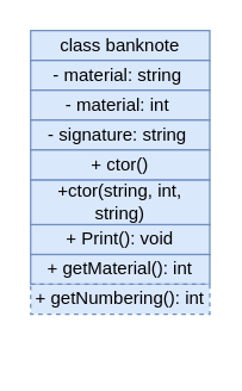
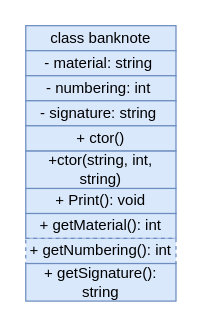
- <mxCell id="5" value="- material: int&amp;nbsp;" style="rounded=0;whiteSpace=wrap;html=1;fillColor=#dae8fc;strokeColor=#6c8ebf;" vertex="1" parent="1"><mxGeometry x="20" y="60" width="120" height="20" as="geometry" /></mxCell>
+ <mxCell id="5" value="- numbering: int&amp;nbsp;" style="rounded=0;whiteSpace=wrap;html=1;fillColor=#dae8fc;strokeColor=#6c8ebf;" vertex="1" parent="1"><mxGeometry x="20" y="60" width="120" height="20" as="geometry" /></mxCell>
+ <mxCell id="9" value="+ getSignature(): string" style="rounded=0;whiteSpace=wrap;html=1;fillColor=#dae8fc;strokeColor=#6c8ebf;" vertex="1" parent="1"><mxGeometry x="20" y="210" width="120" height="30" as="geometry" /></mxCell>
